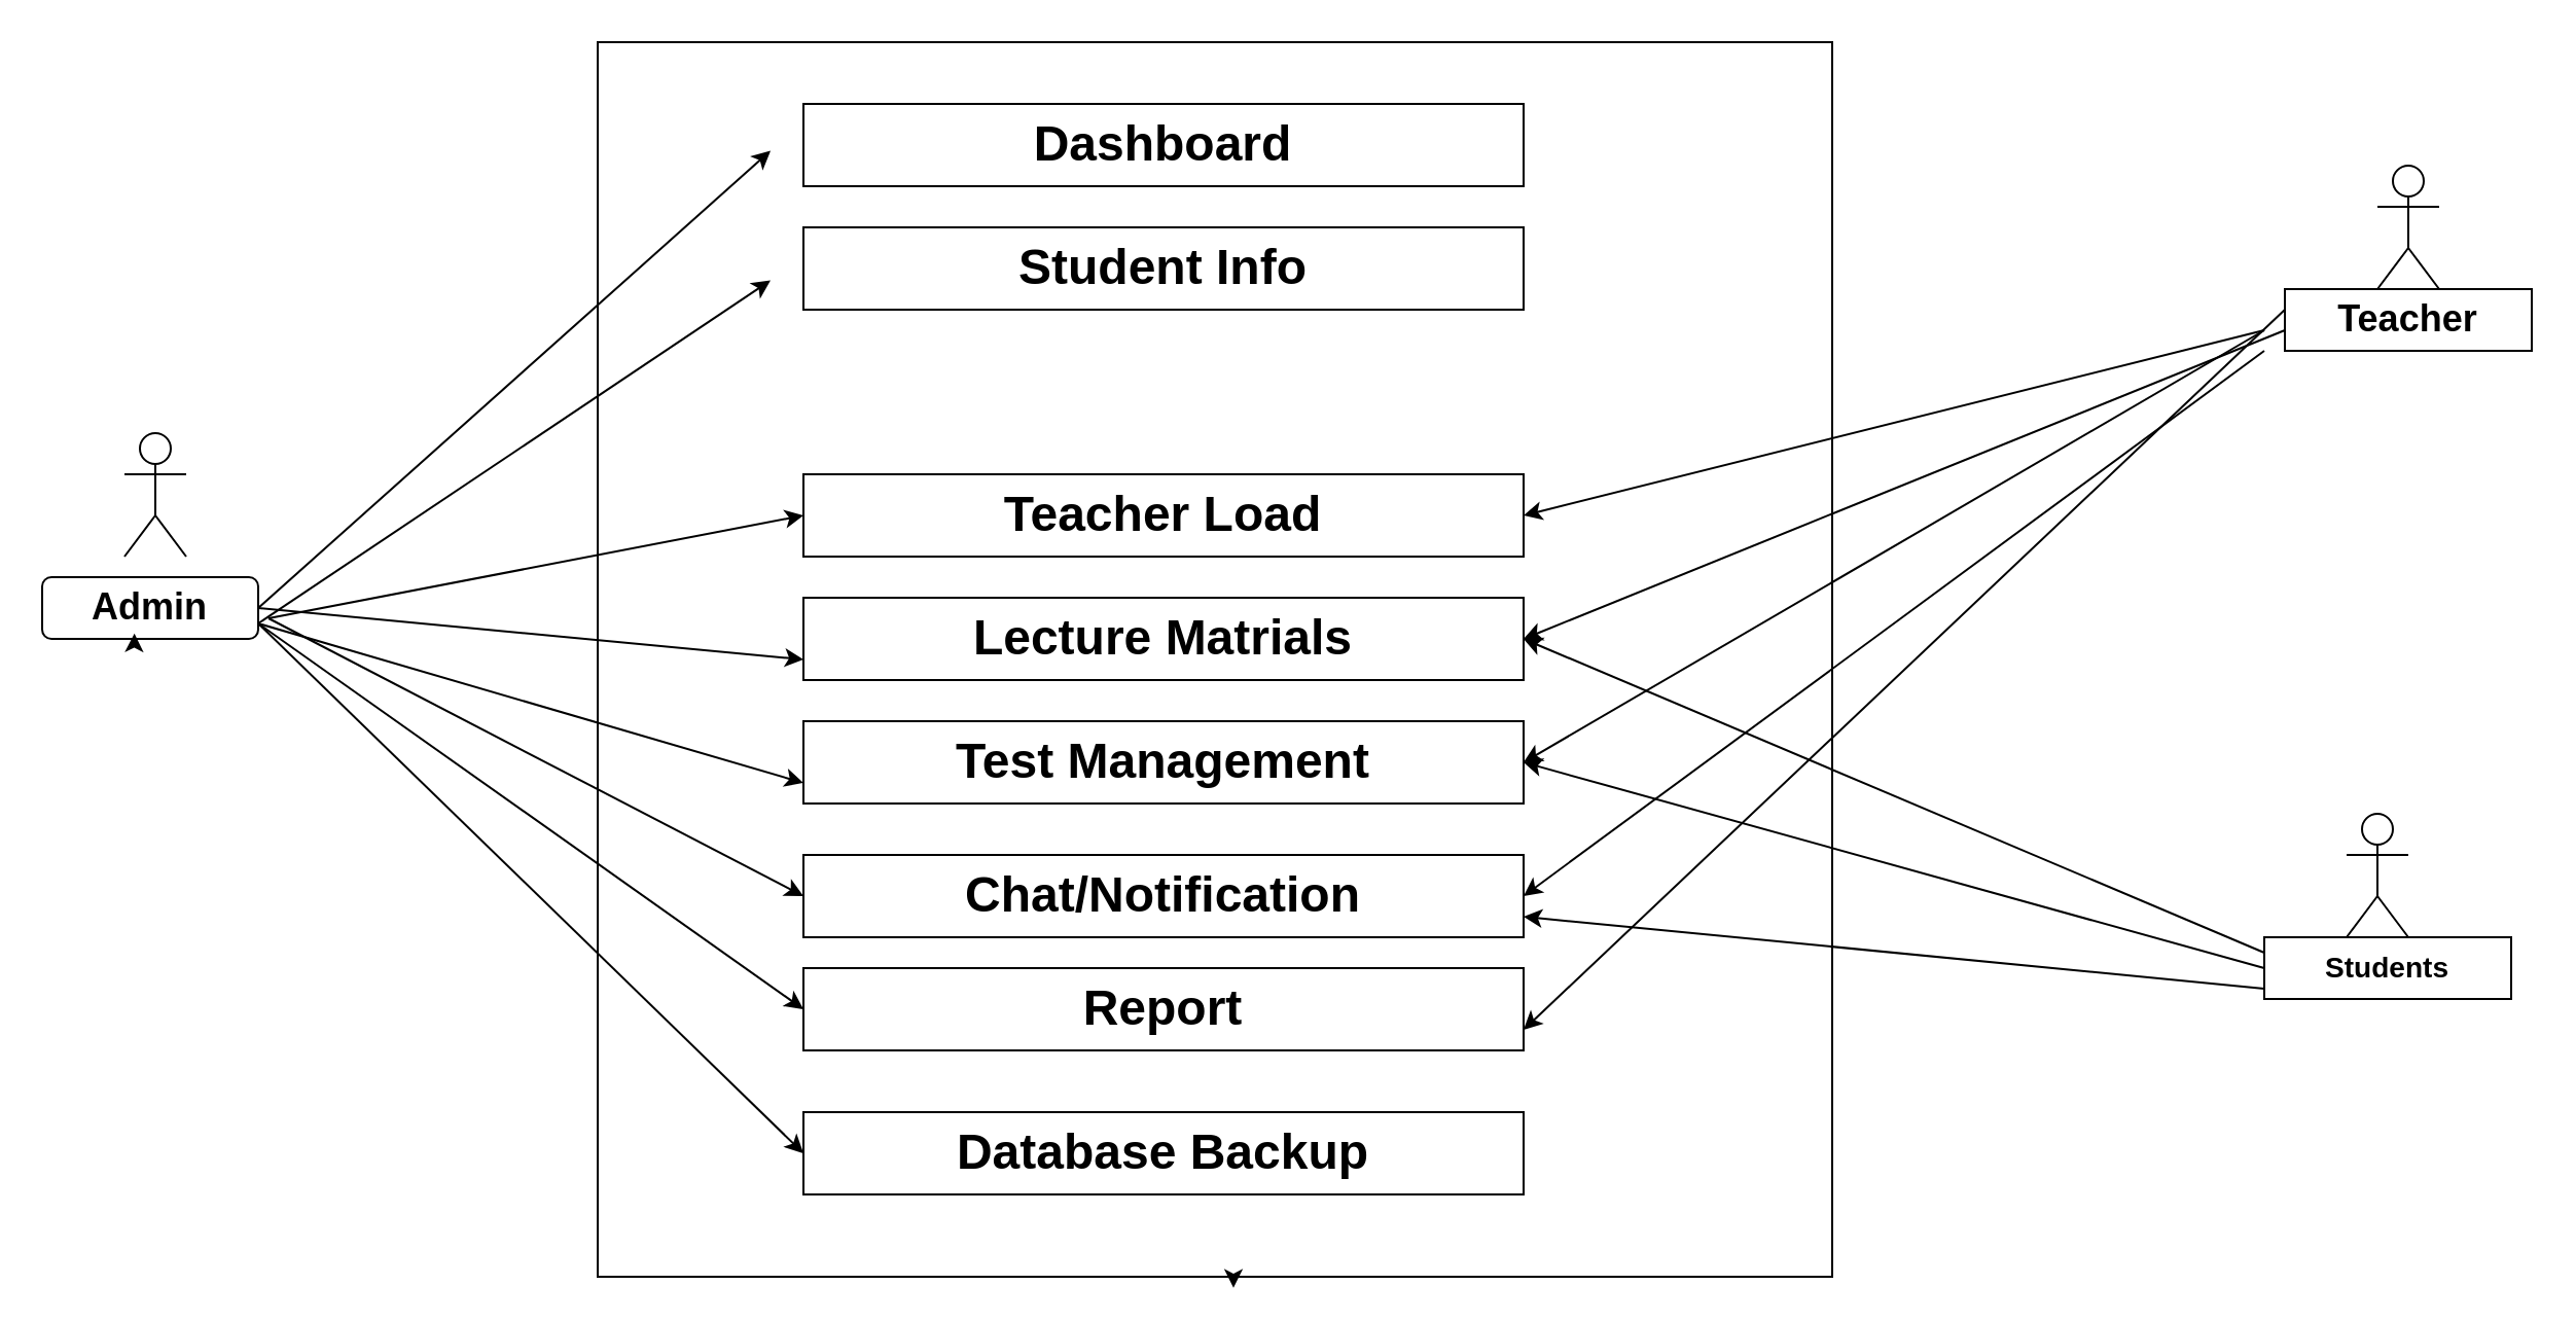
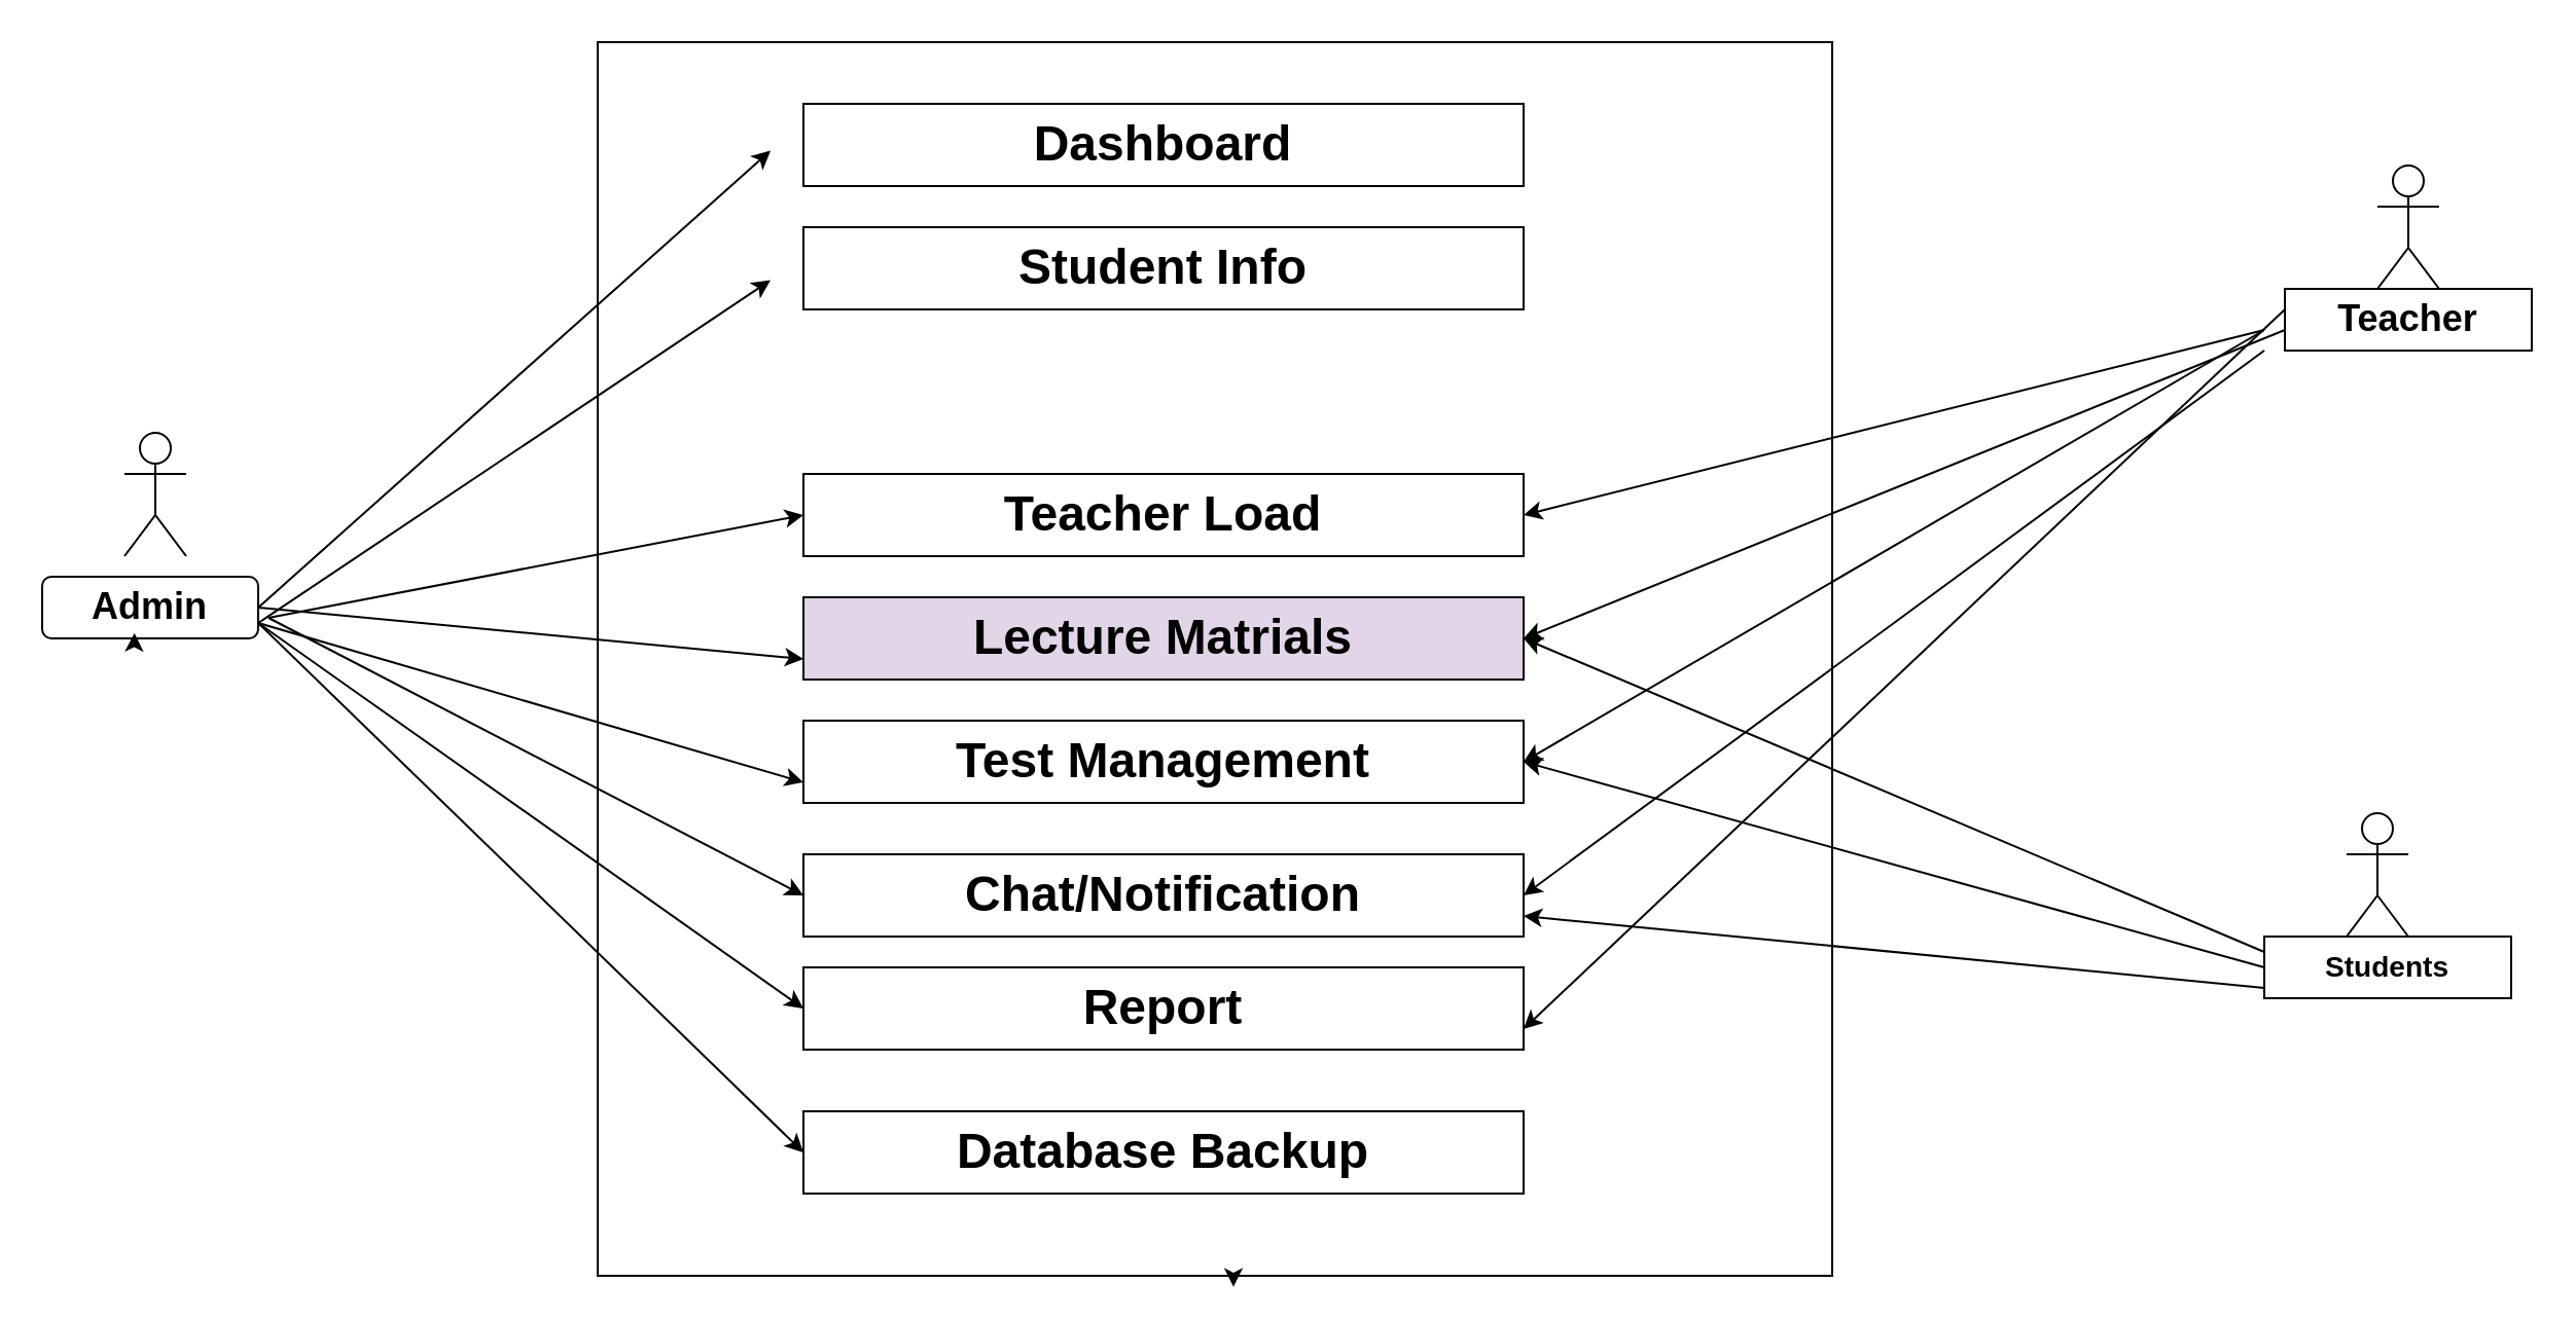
- <mxCell id="8" value="&lt;h1&gt;Lecture Matrials&lt;/h1&gt;" style="rounded=0;whiteSpace=wrap;html=1;" vertex="1" parent="1"><mxGeometry x="390" y="290" width="350" height="40" as="geometry" /></mxCell>
+ <mxCell id="8" value="&lt;h1&gt;Lecture Matrials&lt;/h1&gt;" style="rounded=0;whiteSpace=wrap;html=1;fillColor=#e1d5e7;" vertex="1" parent="1"><mxGeometry x="390" y="290" width="350" height="40" as="geometry" /></mxCell>
